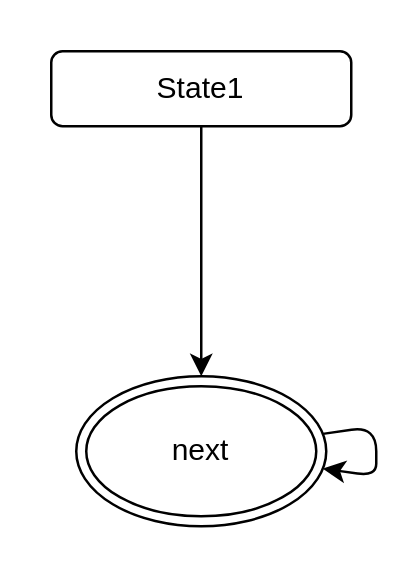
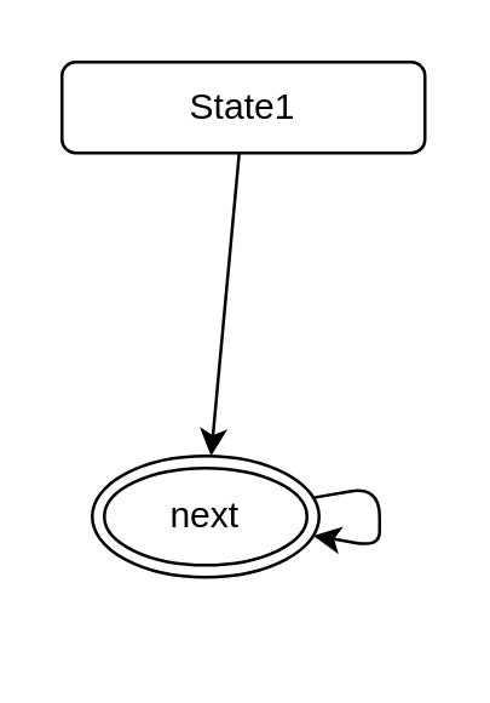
- <mxCell id="4" value="next" style="ellipse;shape=doubleEllipse;whiteSpace=wrap;html=1;" vertex="1" parent="1"><mxGeometry x="30" y="150" width="100" height="60" as="geometry" /></mxCell>
+ <mxCell id="4" value="next" style="ellipse;shape=doubleEllipse;whiteSpace=wrap;html=1;" vertex="1" parent="1"><mxGeometry x="30" y="150" width="75" height="40" as="geometry" /></mxCell>
